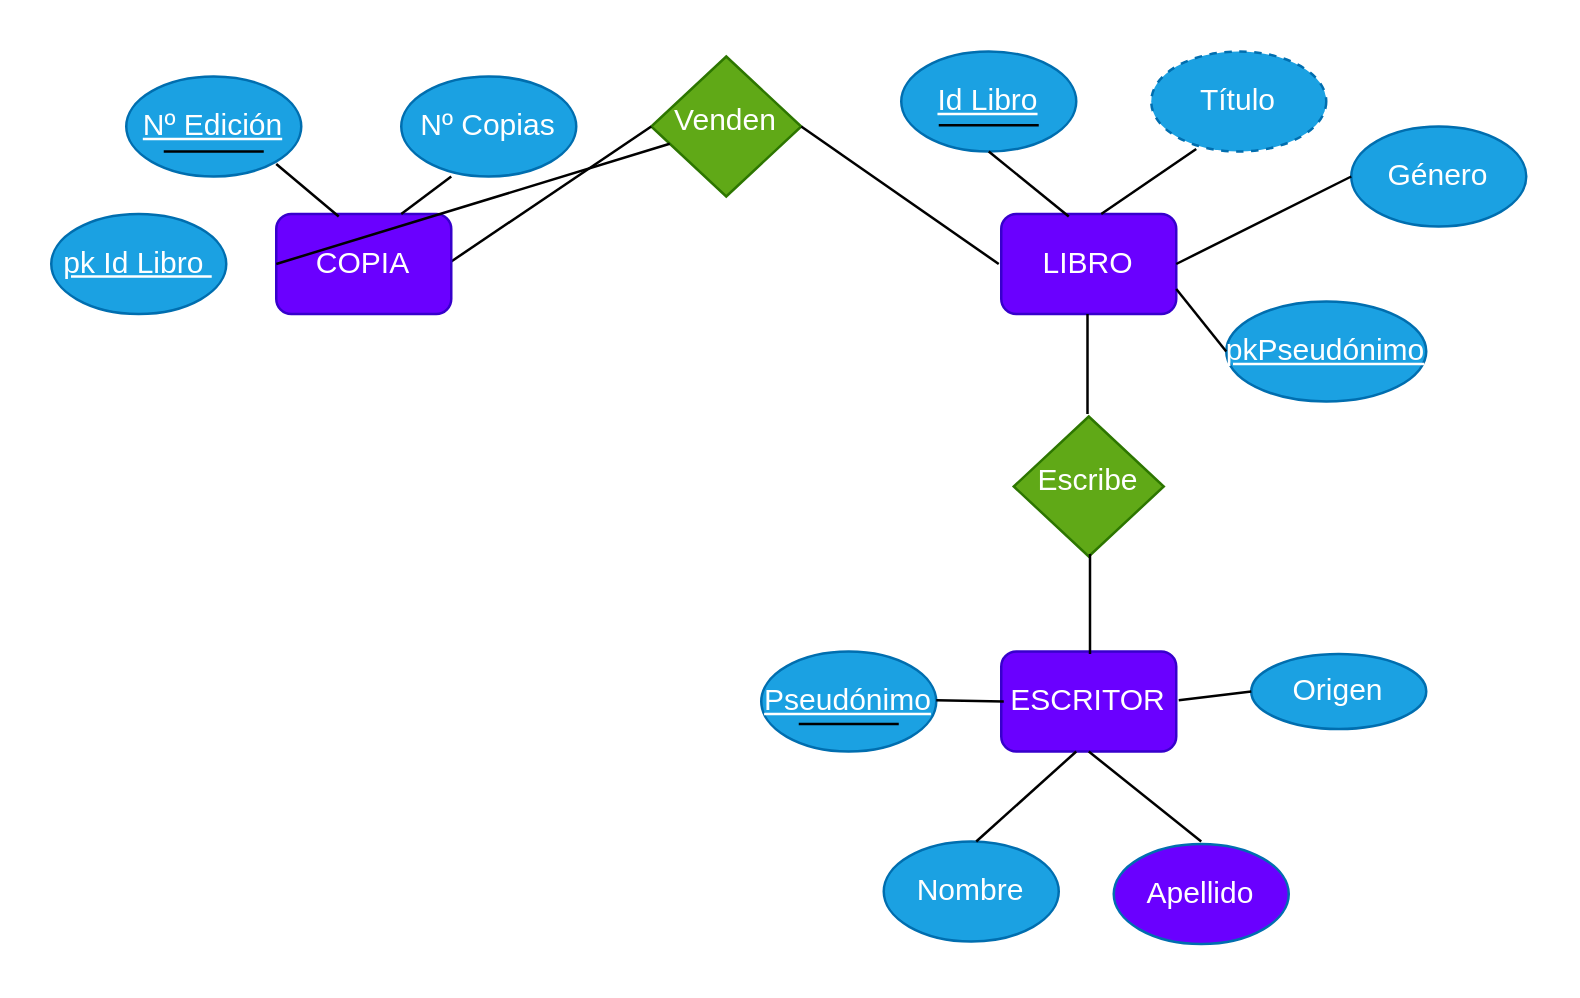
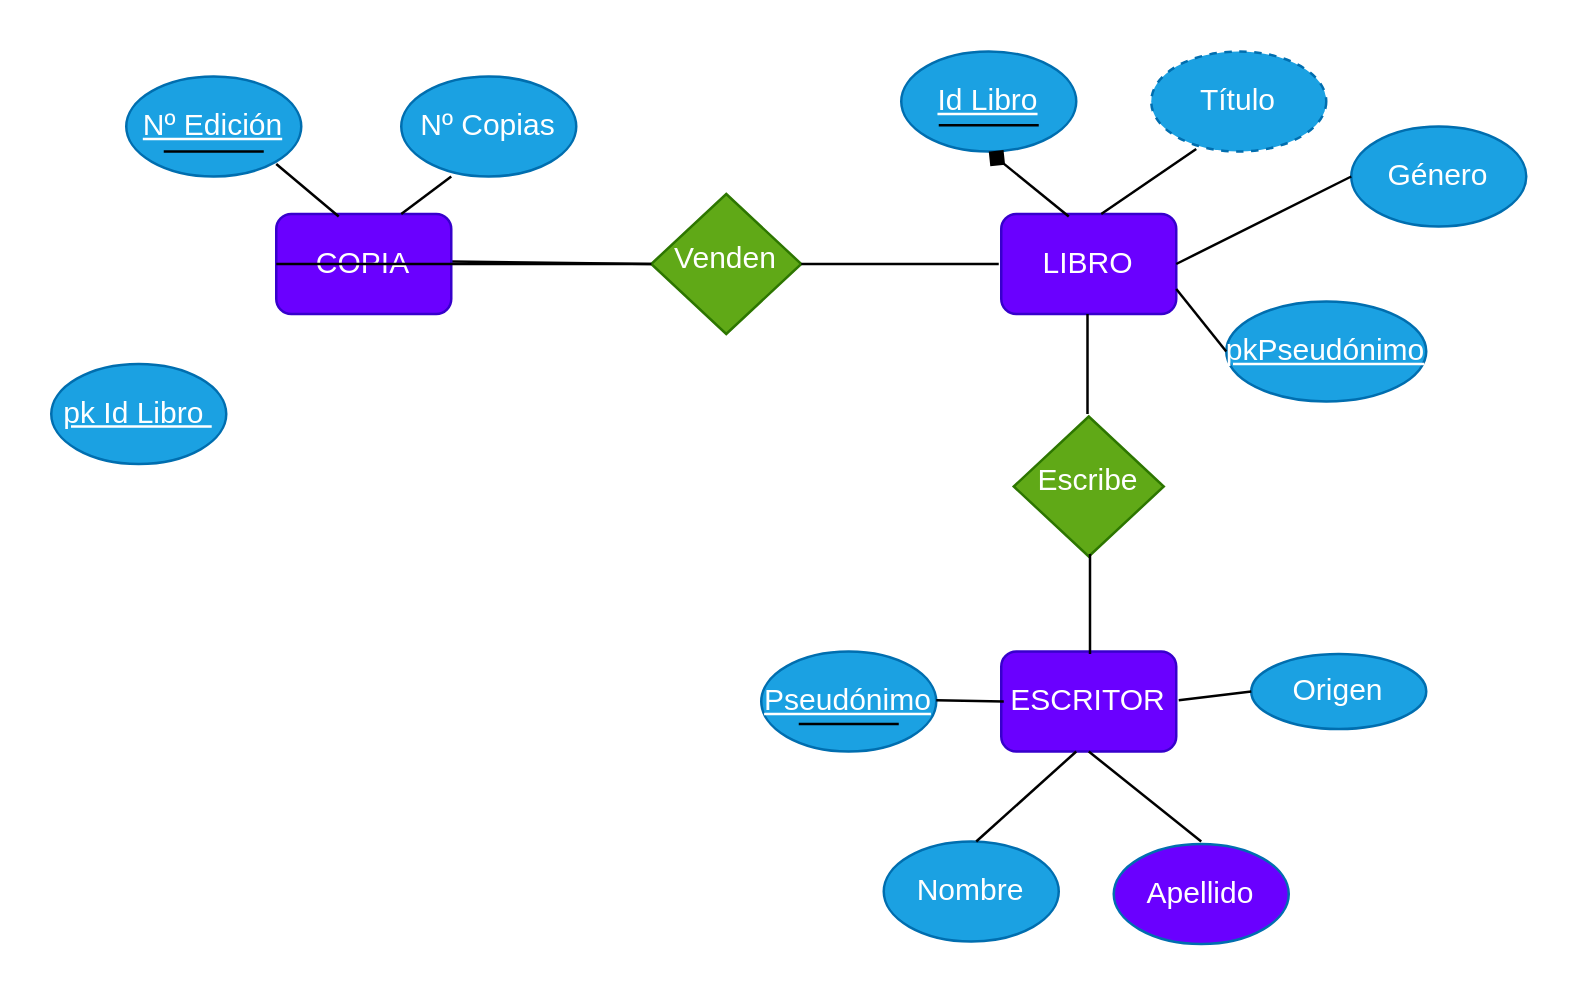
- <mxCell id="2" value="Venden" style="rhombus;whiteSpace=wrap;html=1;shadow=0;fontFamily=Helvetica;fontSize=12;align=center;strokeWidth=1;spacing=6;spacingTop=-4;fillColor=#60a917;strokeColor=#2D7600;fontColor=#ffffff;" parent="1" vertex="1"><mxGeometry x="260" y="22" width="60" height="56" as="geometry" /></mxCell>
+ <mxCell id="2" value="Venden" style="rhombus;whiteSpace=wrap;html=1;shadow=0;fontFamily=Helvetica;fontSize=12;align=center;strokeWidth=1;spacing=6;spacingTop=-4;fillColor=#60a917;strokeColor=#2D7600;fontColor=#ffffff;" parent="1" vertex="1"><mxGeometry x="260" y="77" width="60" height="56" as="geometry" /></mxCell>
- <mxCell id="34" value="" style="endArrow=none;html=1;entryX=0.5;entryY=1;entryDx=0;entryDy=0;exitX=0.386;exitY=0.025;exitDx=0;exitDy=0;exitPerimeter=0;" edge="1" parent="1" source="6" target="11"><mxGeometry width="50" height="50" relative="1" as="geometry"><mxPoint x="420" y="80" as="sourcePoint" /><mxPoint x="144.99" y="96" as="targetPoint" /></mxGeometry></mxCell>
+ <mxCell id="34" value="" style="endArrow=diamond;html=1;entryX=0.5;entryY=1;entryDx=0;entryDy=0;exitX=0.386;exitY=0.025;exitDx=0;exitDy=0;exitPerimeter=0;" edge="1" parent="1" source="6" target="11"><mxGeometry width="50" height="50" relative="1" as="geometry"><mxPoint x="420" y="80" as="sourcePoint" /><mxPoint x="144.99" y="96" as="targetPoint" /></mxGeometry></mxCell>
- <mxCell id="18" value="&lt;u&gt;pk Id Libro&amp;nbsp;&lt;/u&gt;" style="ellipse;whiteSpace=wrap;html=1;fillColor=#1ba1e2;strokeColor=#006EAF;fontColor=#ffffff;" vertex="1" parent="1"><mxGeometry x="20" y="85" width="70" height="40" as="geometry" /></mxCell>
+ <mxCell id="18" value="&lt;u&gt;pk Id Libro&amp;nbsp;&lt;/u&gt;" style="ellipse;whiteSpace=wrap;html=1;fillColor=#1ba1e2;strokeColor=#006EAF;fontColor=#ffffff;" vertex="1" parent="1"><mxGeometry x="20" y="145" width="70" height="40" as="geometry" /></mxCell>
